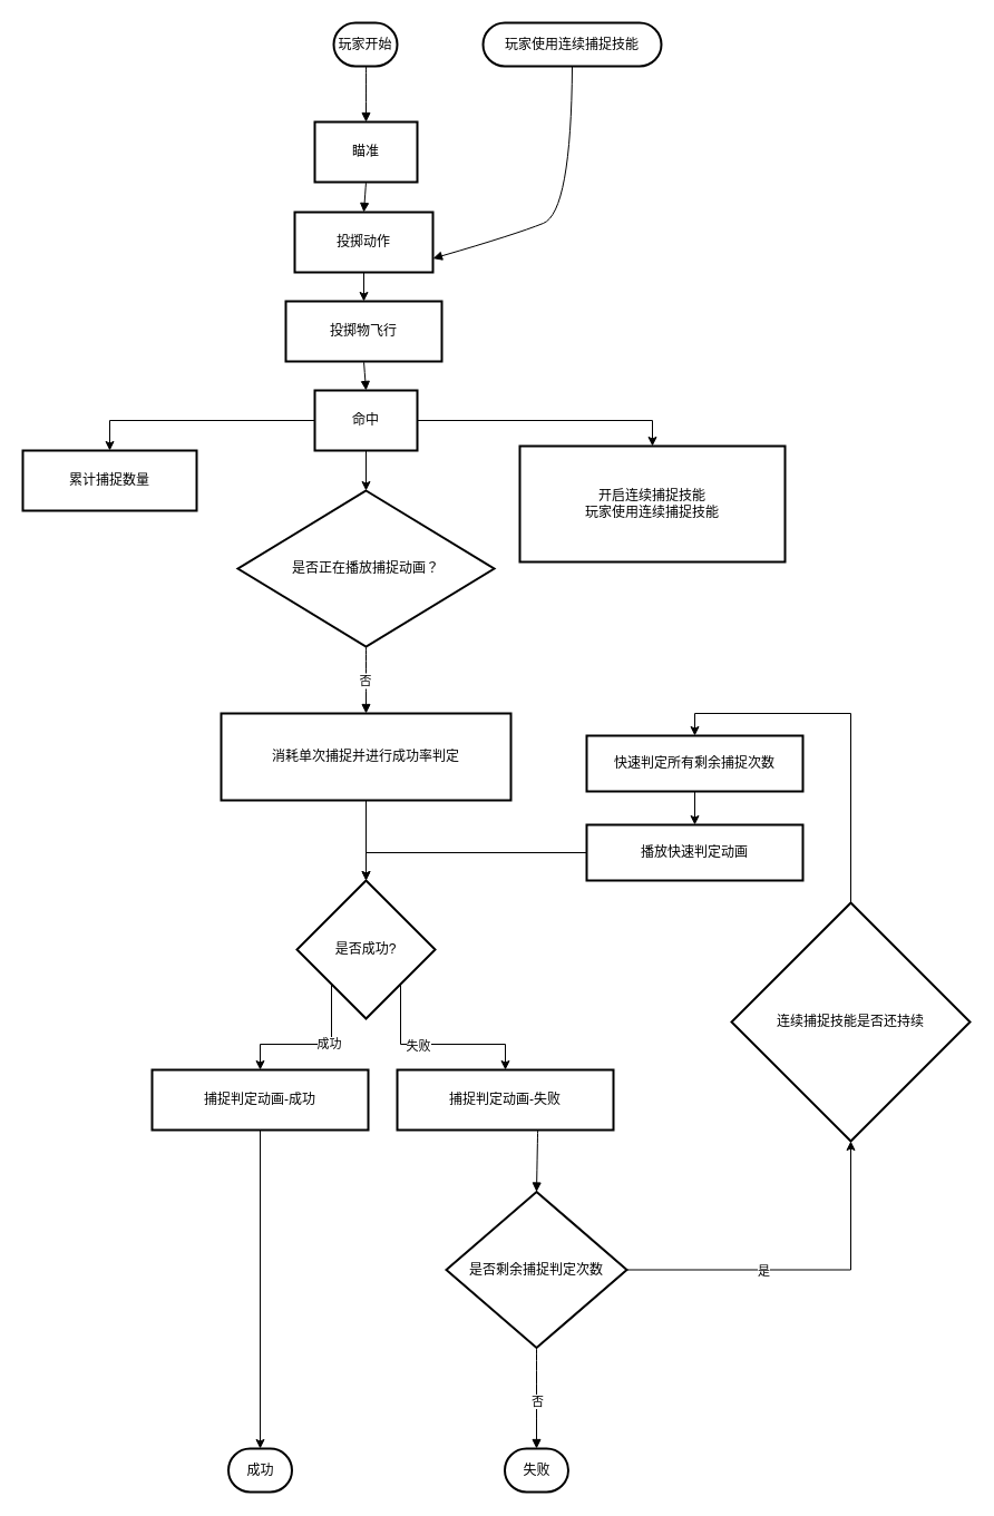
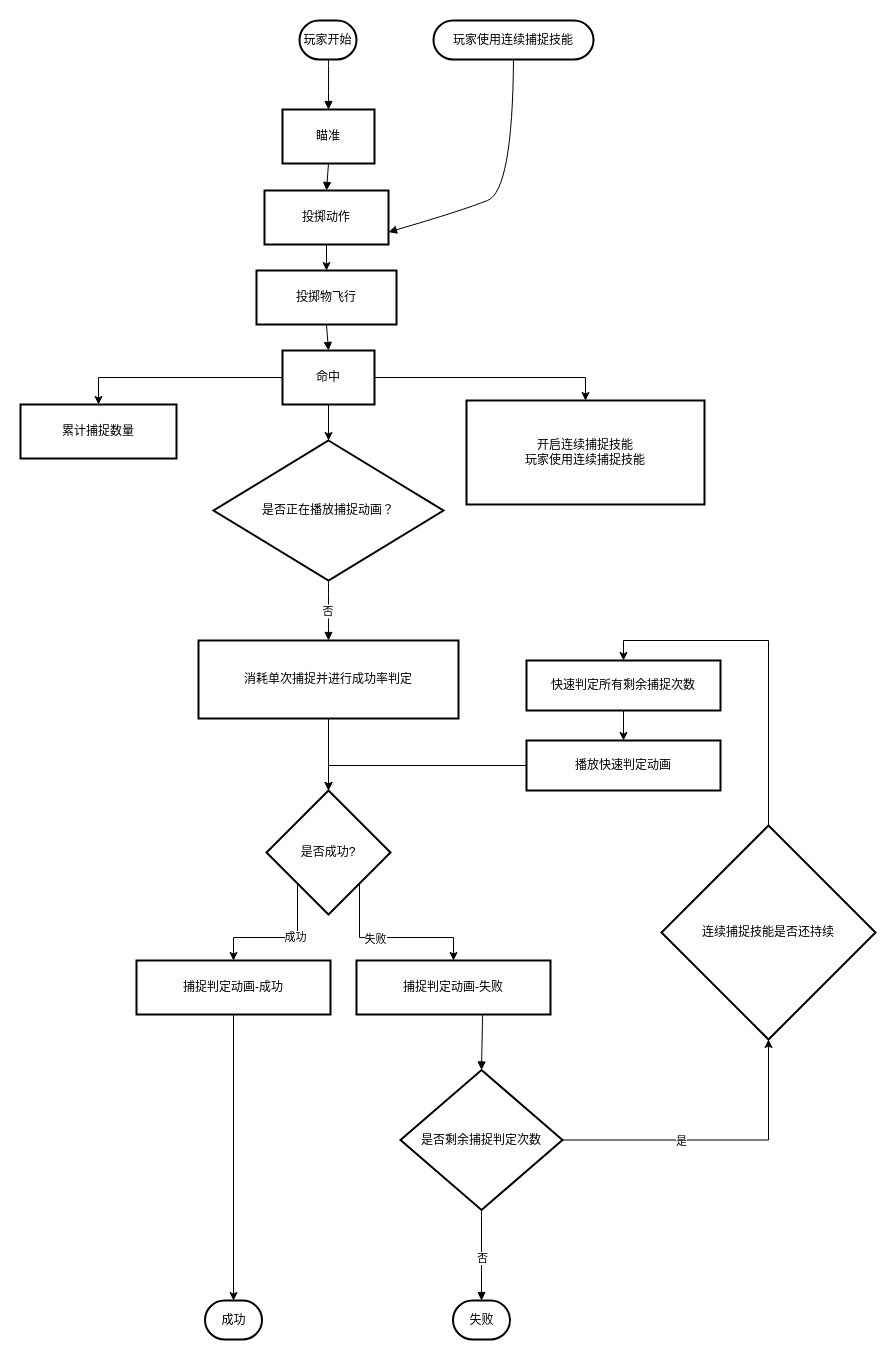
- <mxCell id="37" value="连续捕捉技能是否还持续" style="rhombus;strokeWidth=2;whiteSpace=wrap;" vertex="1" parent="1"><mxGeometry x="656" y="810" width="214" height="214" as="geometry" /></mxCell>
+ <mxCell id="37" value="连续捕捉技能是否还持续" style="rhombus;strokeWidth=2;whiteSpace=wrap;" vertex="1" parent="1"><mxGeometry x="661" y="825" width="214" height="214" as="geometry" /></mxCell>
